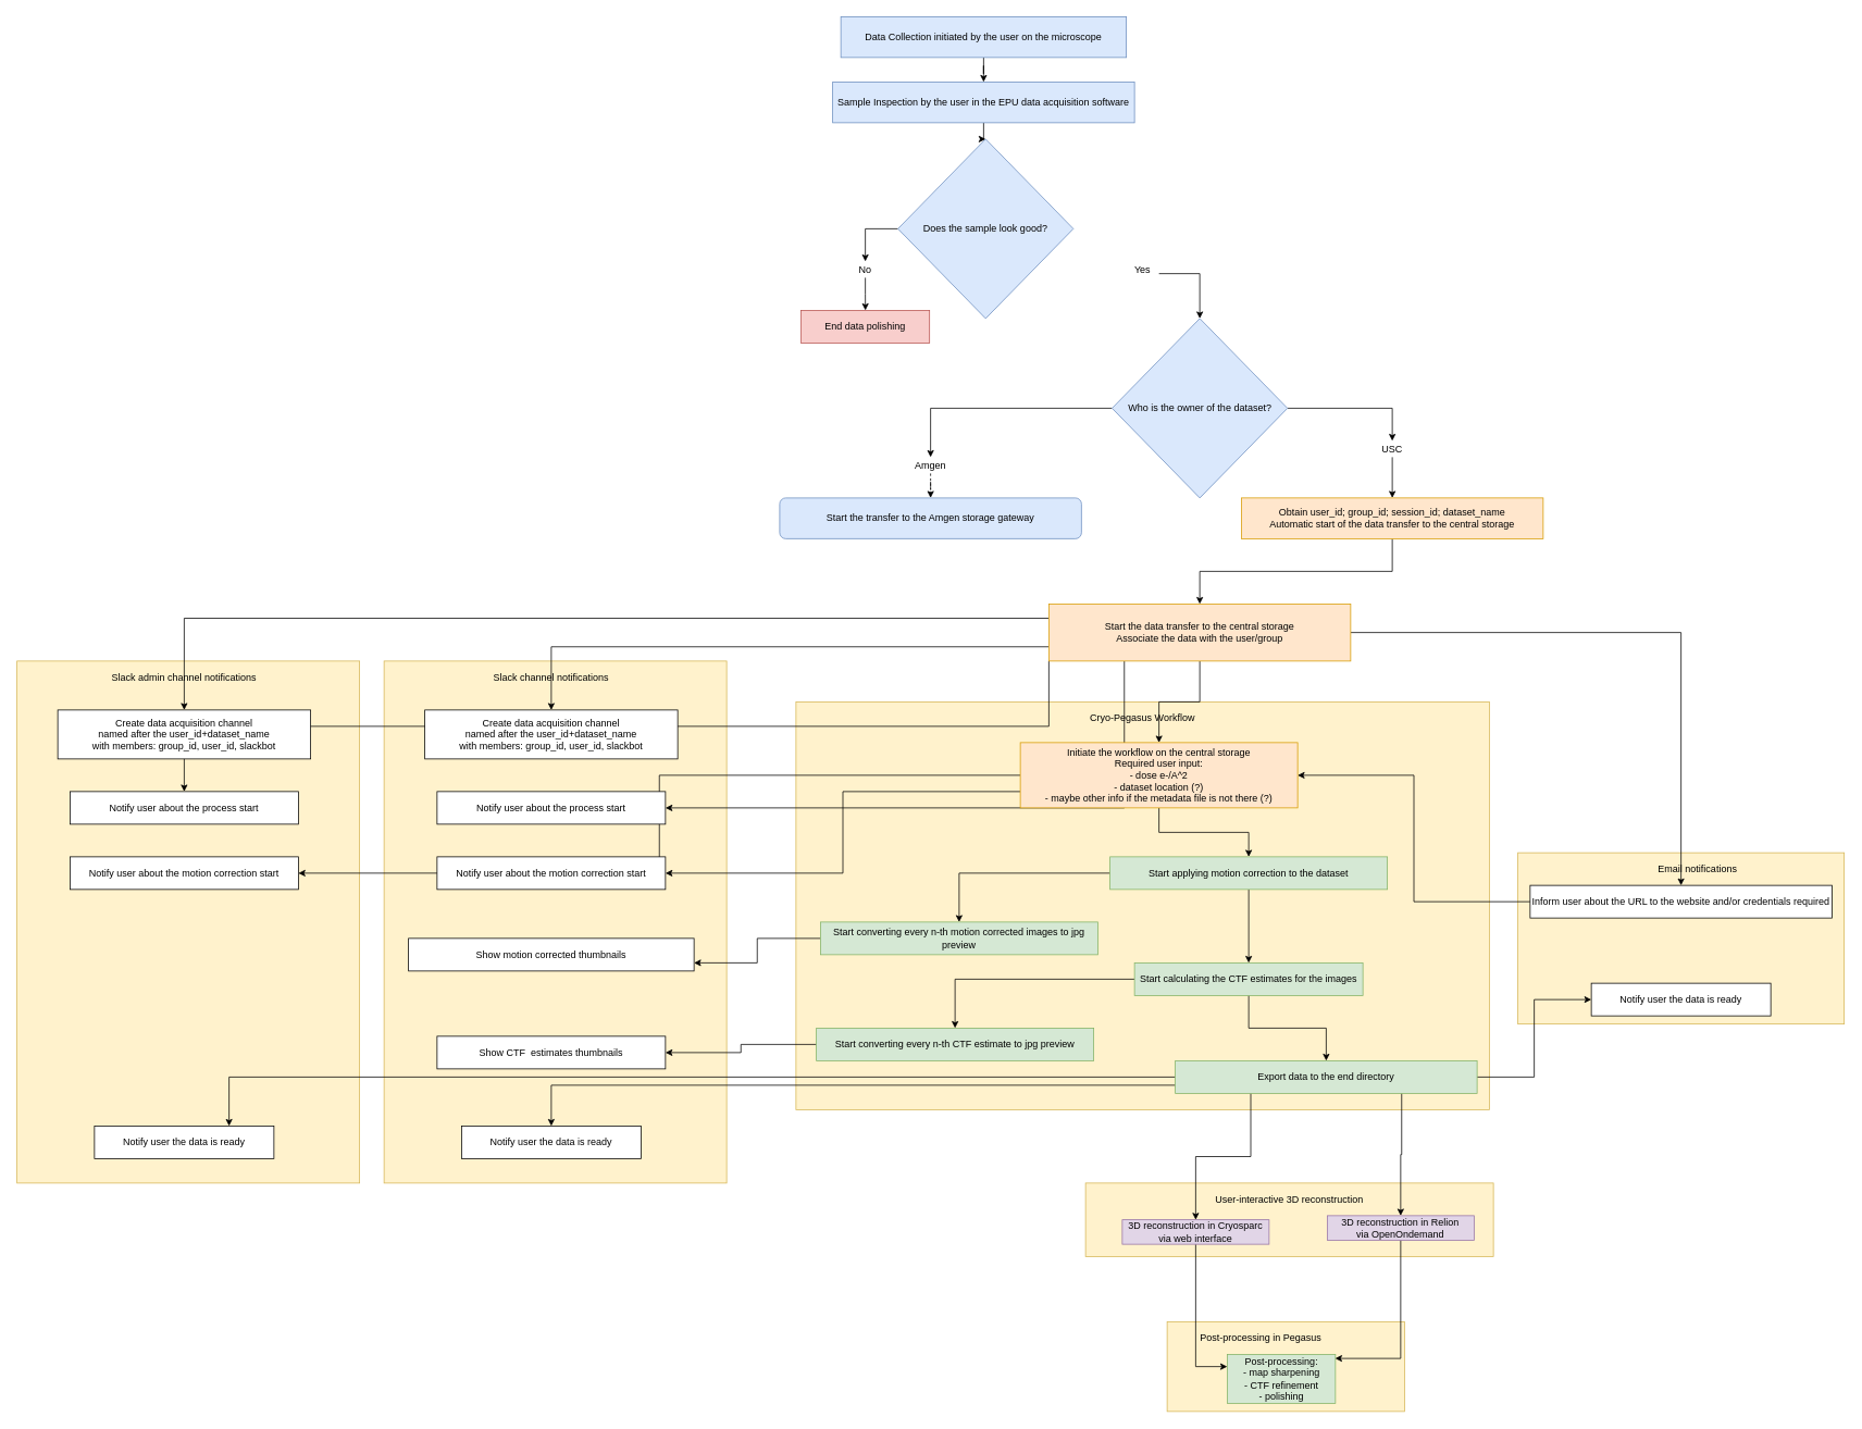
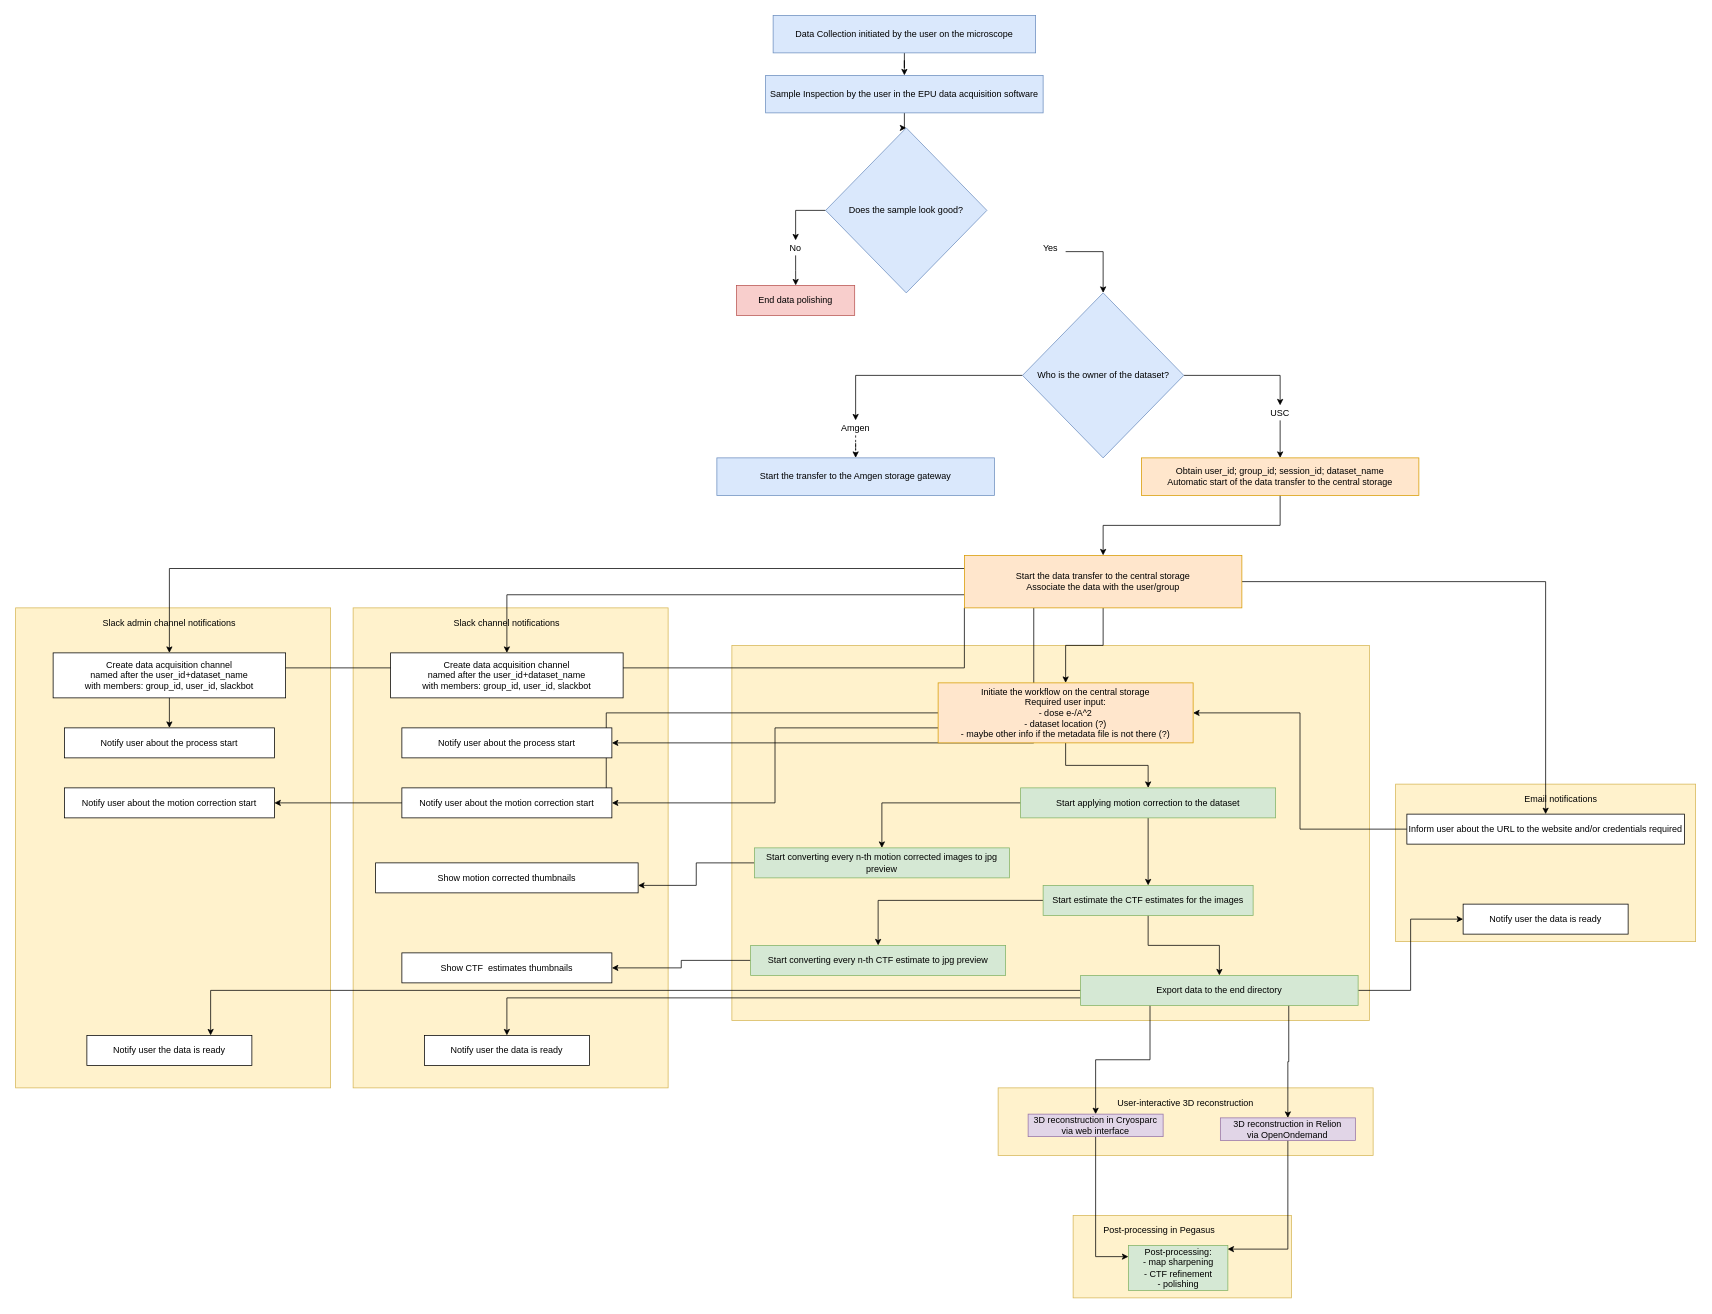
- <mxCell id="26" value="Start the transfer to the Amgen storage gateway" style="whiteSpace=wrap;html=1;fillColor=#dae8fc;strokeColor=#6c8ebf;rounded=1;" vertex="1" parent="1"><mxGeometry x="955" y="610" width="370" height="50" as="geometry" /></mxCell>
+ <mxCell id="26" value="Start the transfer to the Amgen storage gateway" style="rounded=0;whiteSpace=wrap;html=1;fillColor=#dae8fc;strokeColor=#6c8ebf;" vertex="1" parent="1"><mxGeometry x="955" y="610" width="370" height="50" as="geometry" /></mxCell>
- <mxCell id="74" value="Cryo-Pegasus Workflow" style="text;html=1;strokeColor=none;fillColor=none;align=center;verticalAlign=middle;whiteSpace=wrap;rounded=0;" vertex="1" parent="1"><mxGeometry x="1310" y="870" width="180" height="20" as="geometry" /></mxCell>
- <mxCell id="55" value="Start calculating the CTF estimates for the images" style="rounded=0;whiteSpace=wrap;html=1;fillColor=#d5e8d4;strokeColor=#82b366;" vertex="1" parent="1"><mxGeometry x="1390" y="1180" width="280" height="40" as="geometry" /></mxCell>
+ <mxCell id="55" value="Start estimate the CTF estimates for the images" style="rounded=0;whiteSpace=wrap;html=1;fillColor=#d5e8d4;strokeColor=#82b366;" vertex="1" parent="1"><mxGeometry x="1390" y="1180" width="280" height="40" as="geometry" /></mxCell>
- <mxCell id="66" value="3D reconstruction in Cryosparc&lt;br&gt;via web interface" style="rounded=0;whiteSpace=wrap;html=1;fillColor=#e1d5e7;strokeColor=#9673a6;" vertex="1" parent="1"><mxGeometry x="1375" y="1495" width="180" height="30" as="geometry" /></mxCell>
+ <mxCell id="66" value="3D reconstruction in Cryosparc&lt;br&gt;via web interface" style="rounded=0;whiteSpace=wrap;html=1;fillColor=#e1d5e7;strokeColor=#9673a6;" vertex="1" parent="1"><mxGeometry x="1370" y="1485" width="180" height="30" as="geometry" /></mxCell>
